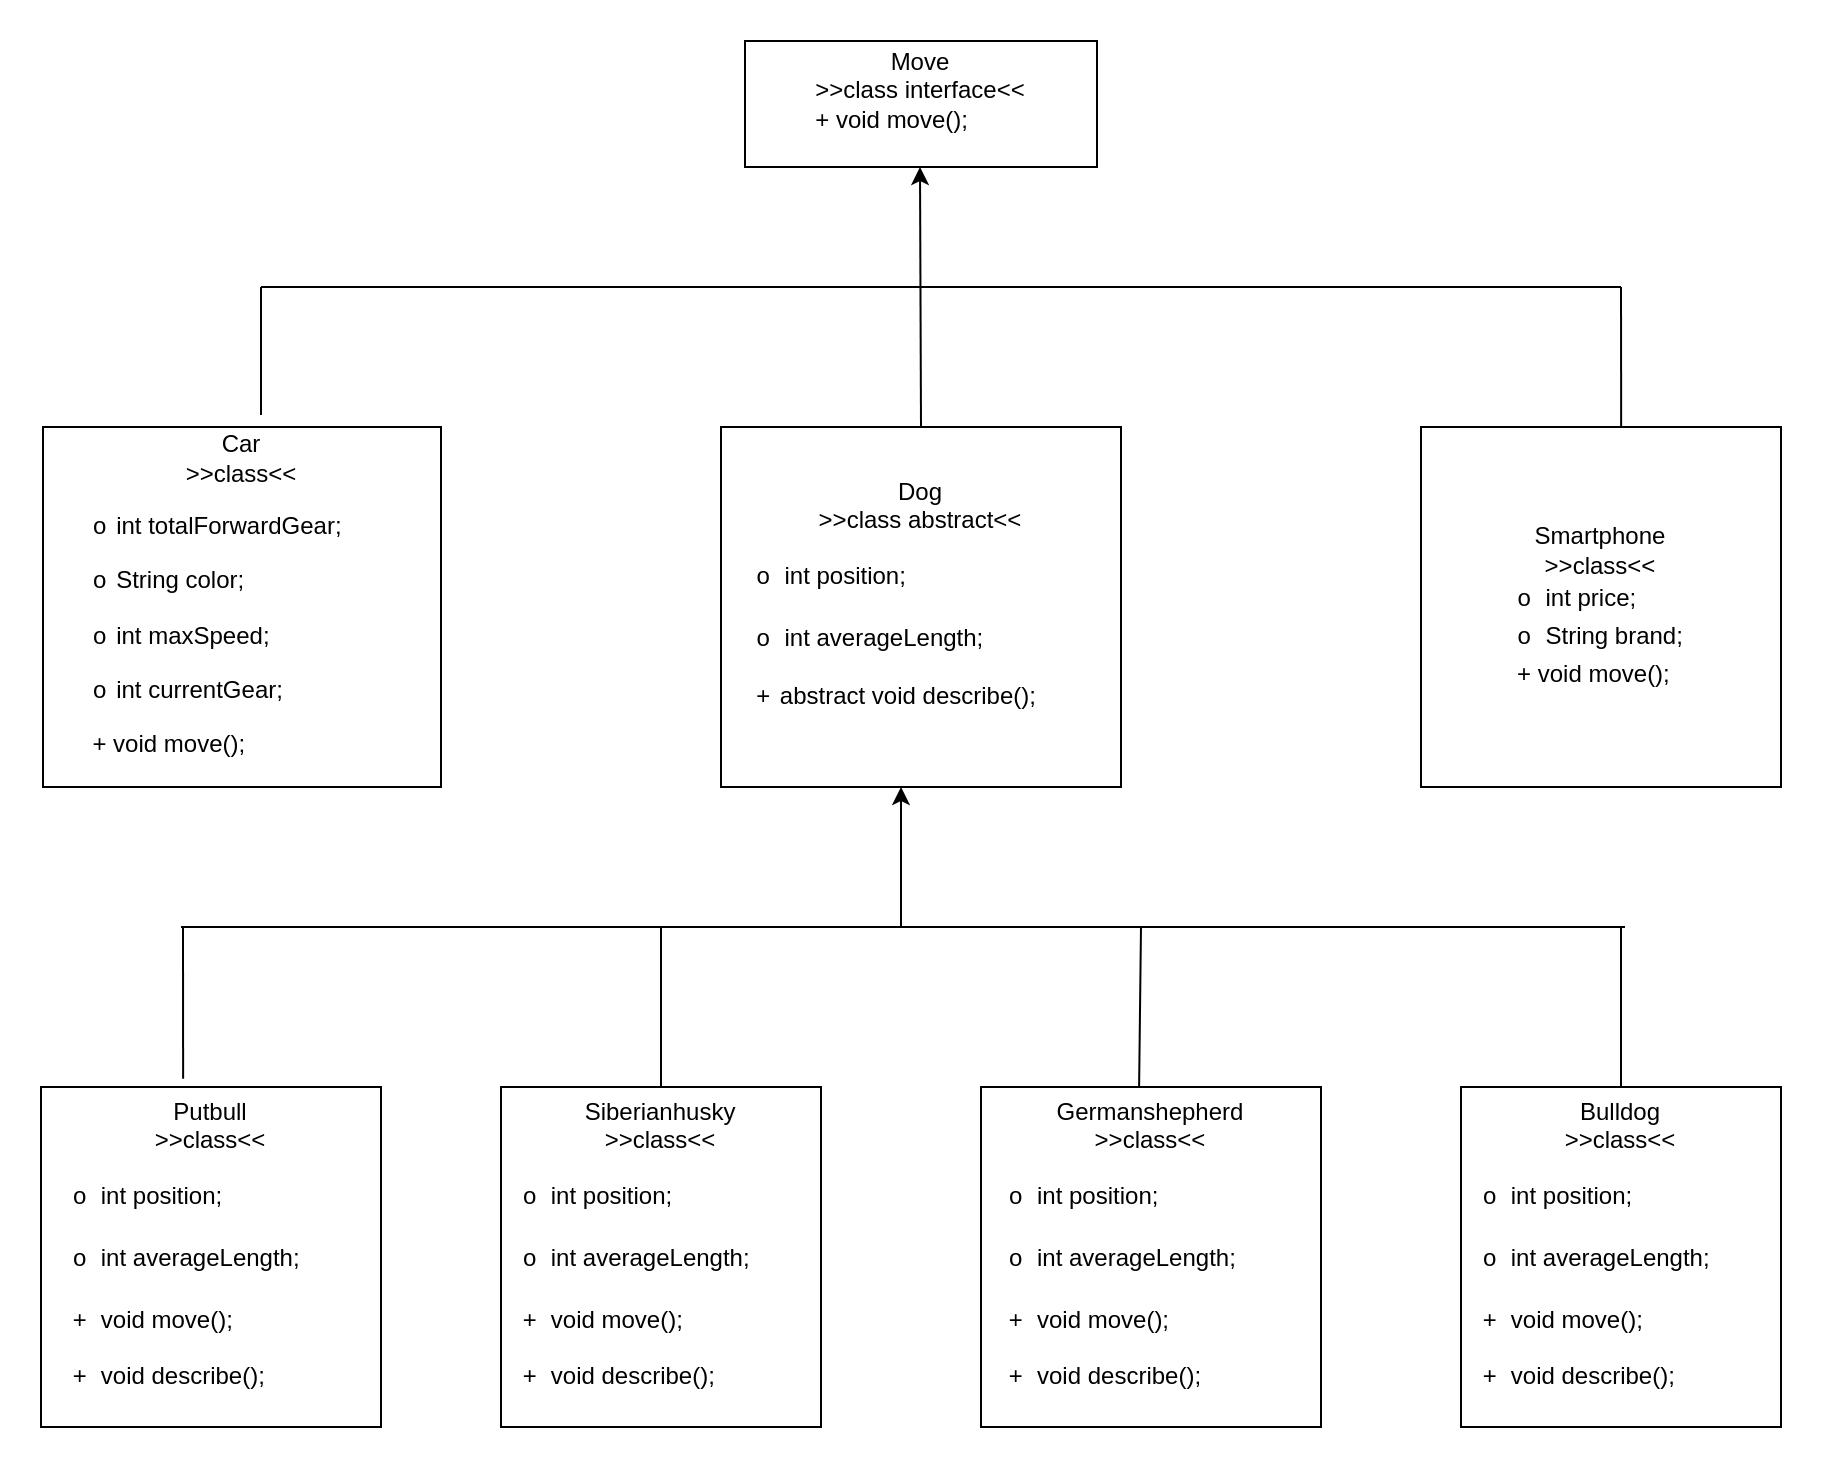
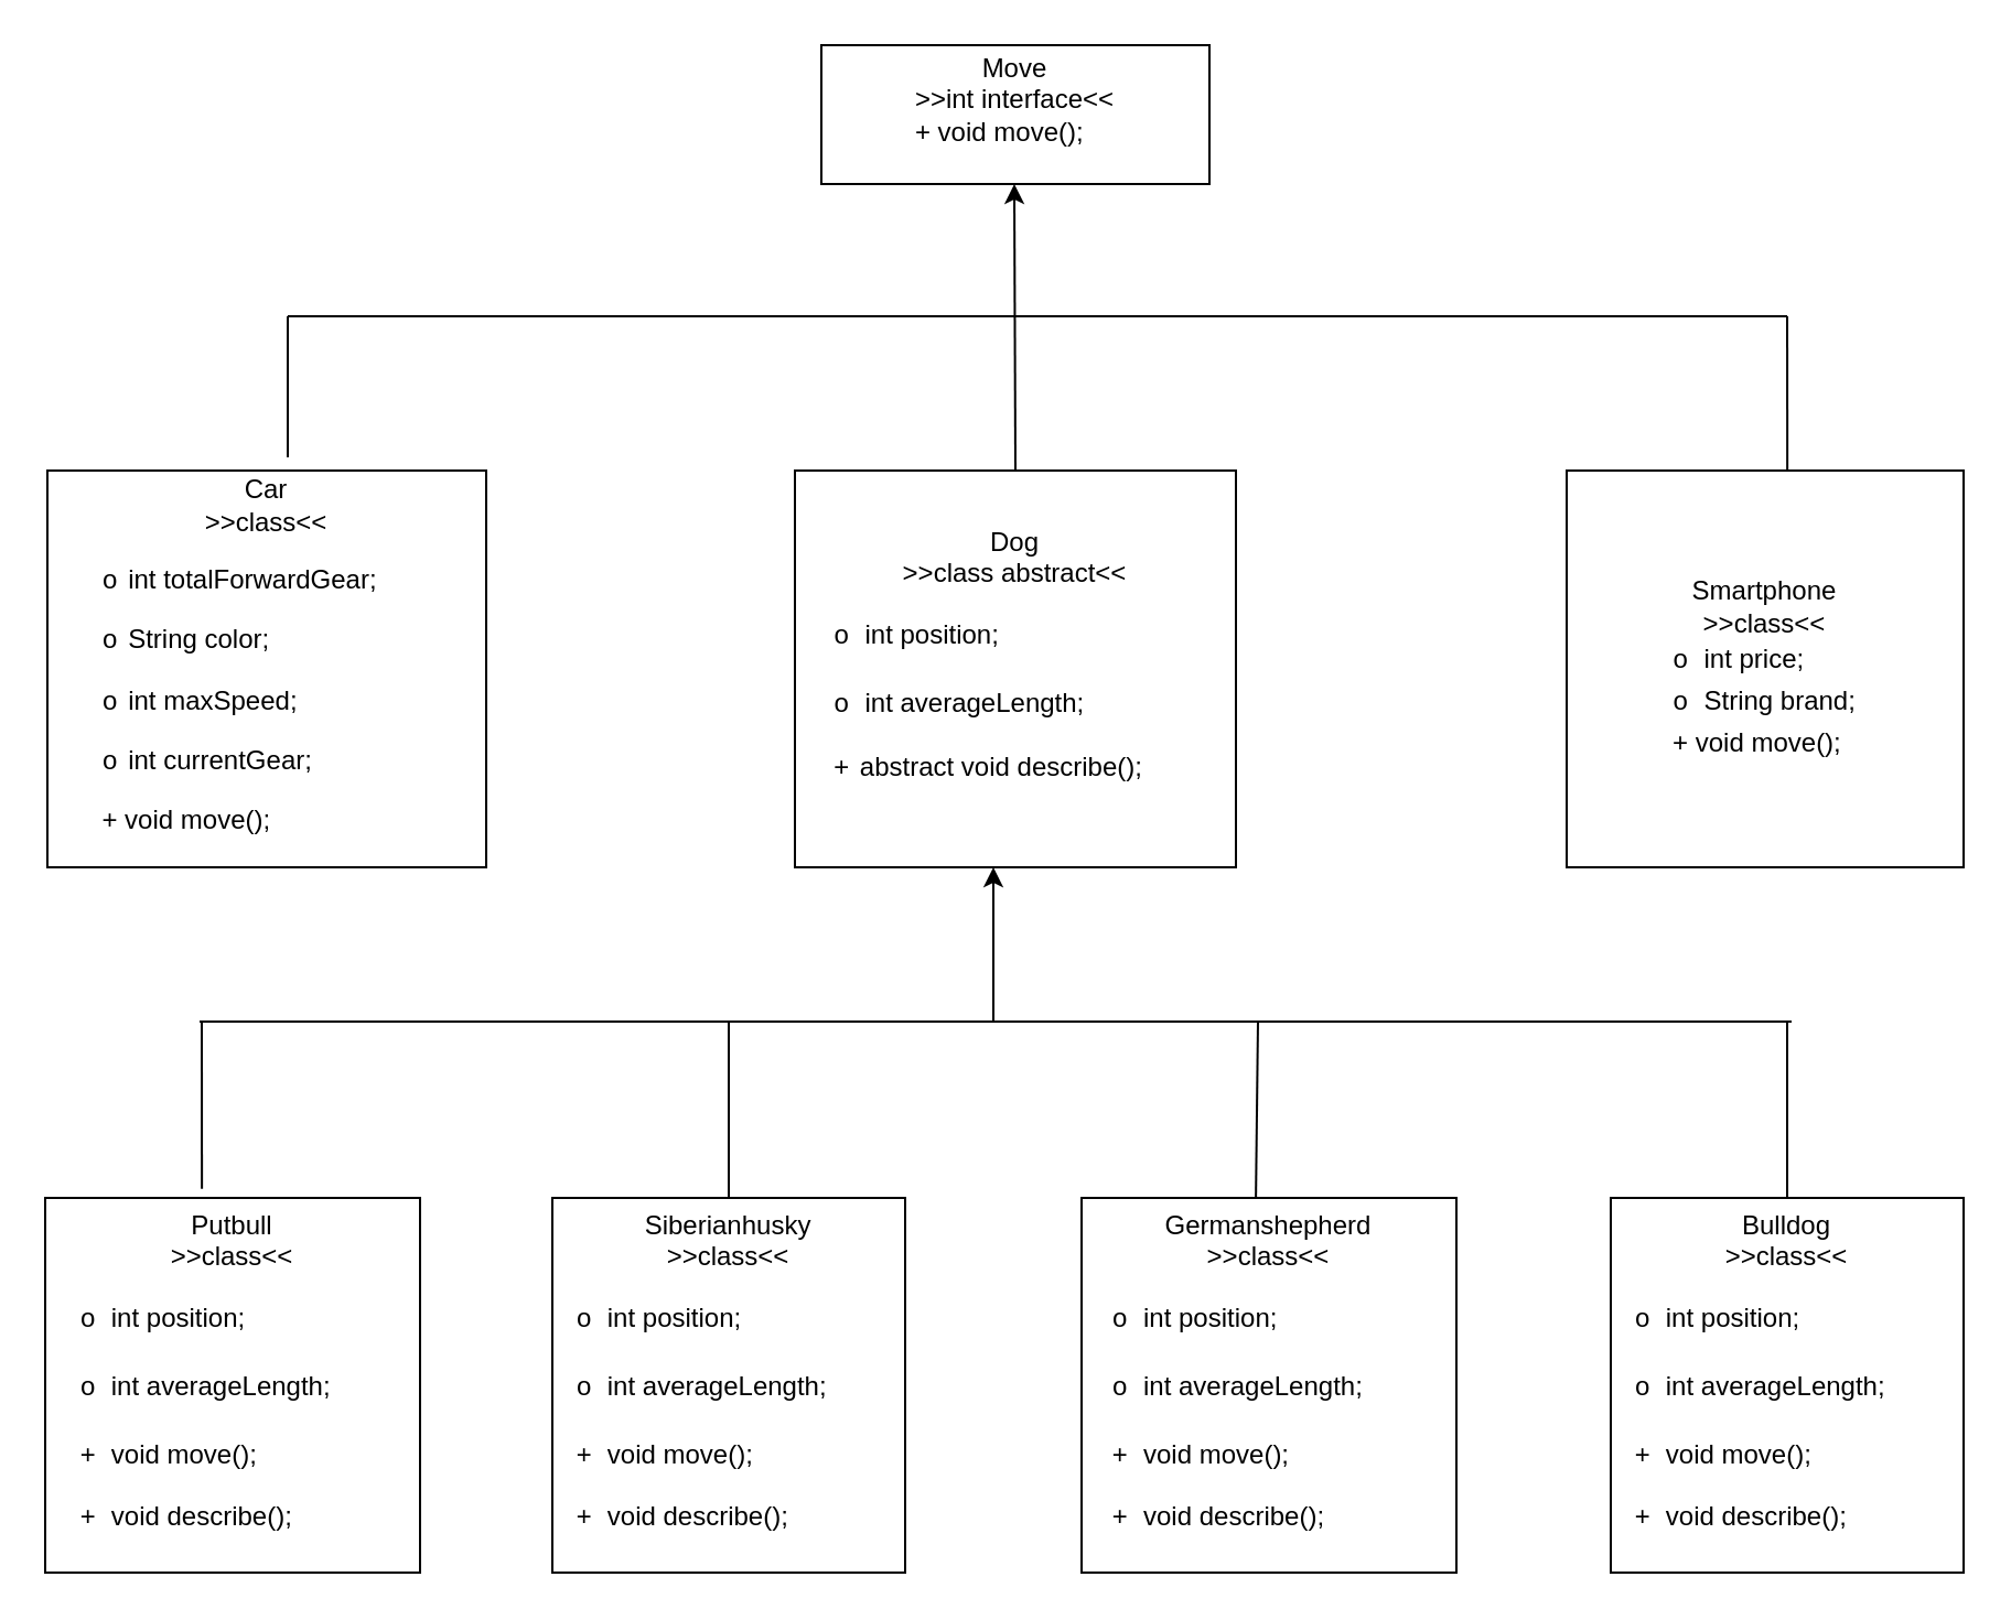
- <mxCell id="2" value="Move&lt;div data-sider-select-id=&quot;39caa214-5131-44a2-ba79-34bbfde4df94&quot;&gt;&amp;gt;&amp;gt;class interface&amp;lt;&amp;lt;&lt;/div&gt;&lt;div style=&quot;text-align: left;&quot; data-sider-select-id=&quot;39caa214-5131-44a2-ba79-34bbfde4df94&quot;&gt;&lt;span style=&quot;background-color: initial;&quot;&gt;+ void move();&amp;nbsp;&lt;/span&gt;&lt;/div&gt;&lt;div data-sider-select-id=&quot;39caa214-5131-44a2-ba79-34bbfde4df94&quot;&gt;&lt;br&gt;&lt;/div&gt;" style="rounded=0;whiteSpace=wrap;html=1;align=center;" vertex="1" parent="1"><mxGeometry x="372" y="20" width="176" height="63" as="geometry" /></mxCell>
+ <mxCell id="2" value="Move&lt;div data-sider-select-id=&quot;39caa214-5131-44a2-ba79-34bbfde4df94&quot;&gt;&amp;gt;&amp;gt;int interface&amp;lt;&amp;lt;&lt;/div&gt;&lt;div style=&quot;text-align: left;&quot; data-sider-select-id=&quot;39caa214-5131-44a2-ba79-34bbfde4df94&quot;&gt;&lt;span style=&quot;background-color: initial;&quot;&gt;+ void move();&amp;nbsp;&lt;/span&gt;&lt;/div&gt;&lt;div data-sider-select-id=&quot;39caa214-5131-44a2-ba79-34bbfde4df94&quot;&gt;&lt;br&gt;&lt;/div&gt;" style="rounded=0;whiteSpace=wrap;html=1;align=center;" vertex="1" parent="1"><mxGeometry x="372" y="20" width="176" height="63" as="geometry" /></mxCell>
